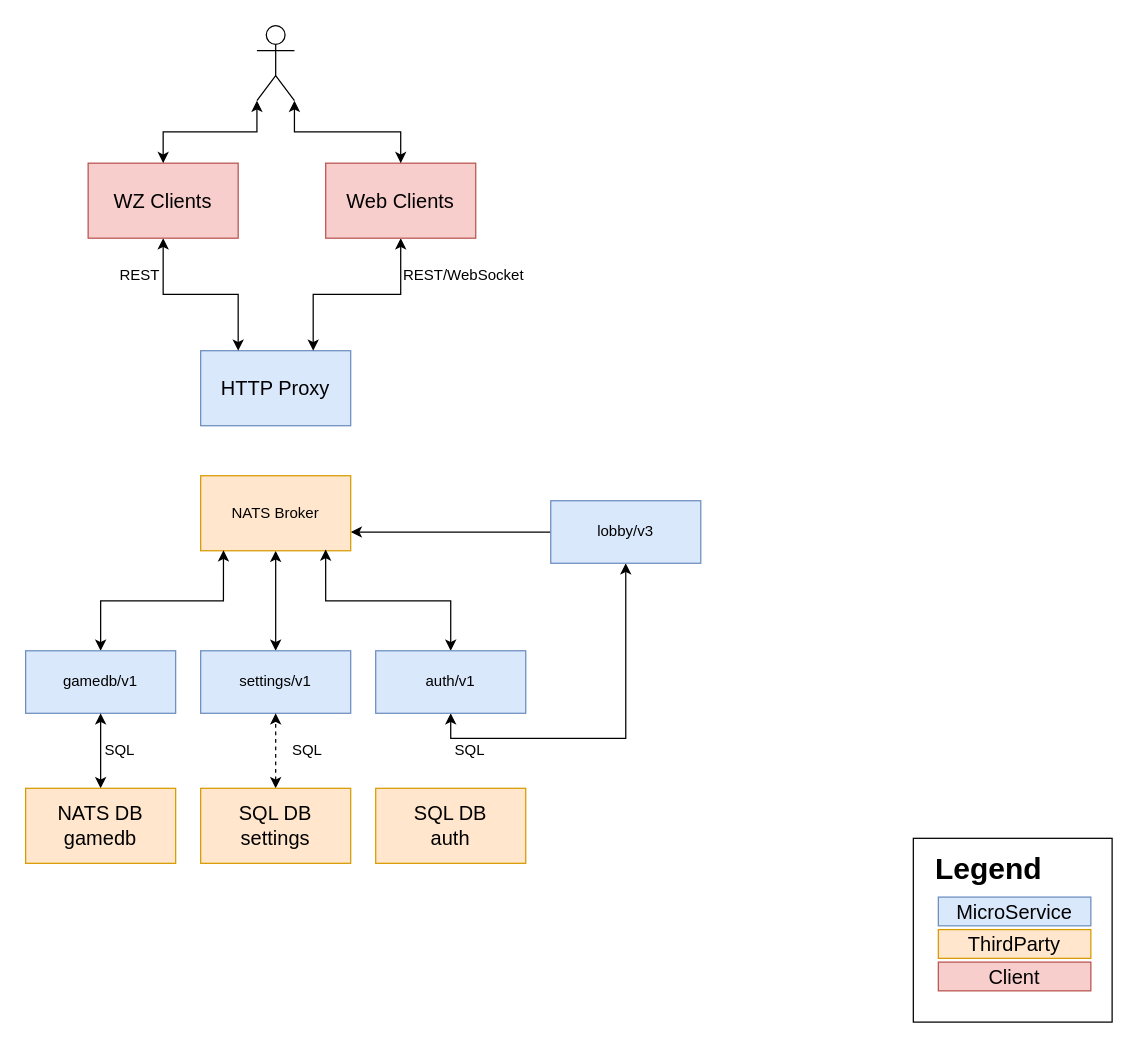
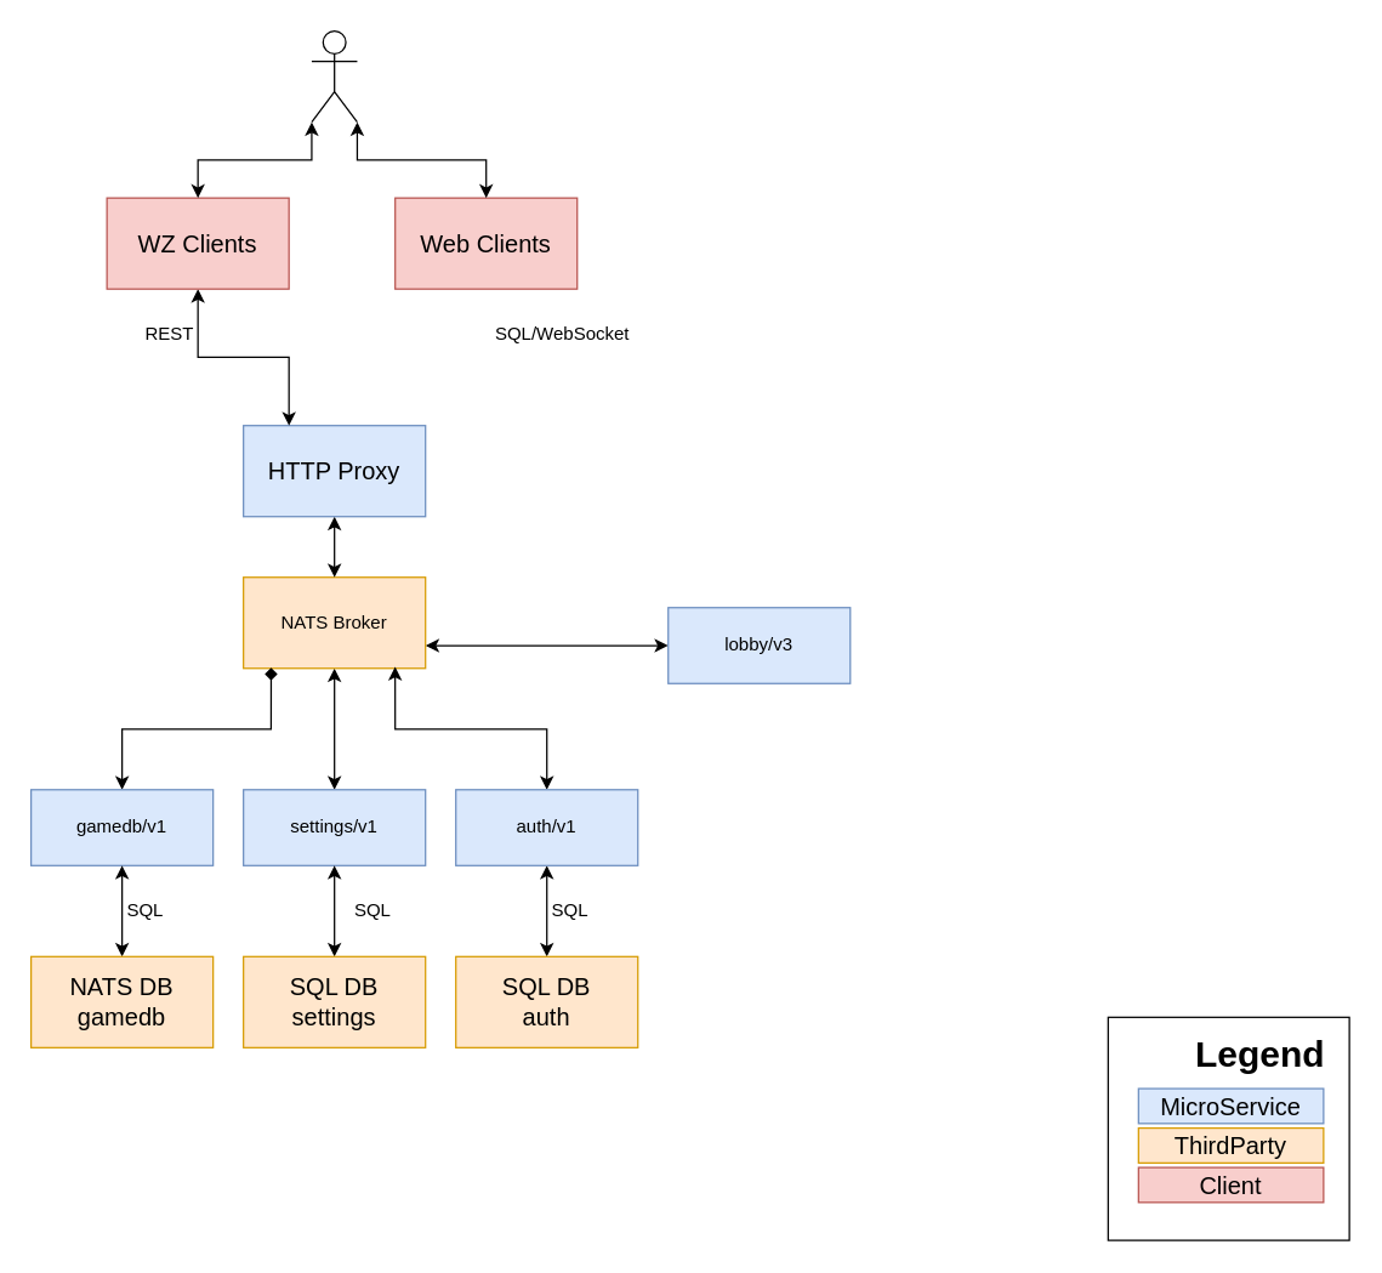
- <mxCell id="27" value="REST/WebSocket" style="text;html=1;align=center;verticalAlign=middle;resizable=0;points=[];autosize=1;strokeColor=none;fillColor=none;" parent="1" vertex="1"><mxGeometry x="315" y="210" width="110" height="20" as="geometry" /></mxCell>
+ <mxCell id="27" value="SQL/WebSocket" style="text;html=1;align=center;verticalAlign=middle;resizable=0;points=[];autosize=1;strokeColor=none;fillColor=none;" parent="1" vertex="1"><mxGeometry x="315" y="210" width="110" height="20" as="geometry" /></mxCell>
- <mxCell id="19" style="edgeStyle=orthogonalEdgeStyle;rounded=0;orthogonalLoop=1;jettySize=auto;html=1;exitX=0.5;exitY=1;exitDx=0;exitDy=0;entryX=0.75;entryY=0;entryDx=0;entryDy=0;fontSize=16;startArrow=classic;startFill=1;endArrow=classic;endFill=1;" parent="1" source="20" target="16" edge="1"><mxGeometry relative="1" as="geometry" /></mxCell>
+ <mxCell id="15" style="edgeStyle=orthogonalEdgeStyle;rounded=0;orthogonalLoop=1;jettySize=auto;html=1;exitX=0.5;exitY=1;exitDx=0;exitDy=0;fontSize=16;startArrow=classic;startFill=1;endArrow=classic;endFill=1;" parent="1" source="16" target="5" edge="1"><mxGeometry relative="1" as="geometry" /></mxCell>
- <mxCell id="3" style="edgeStyle=orthogonalEdgeStyle;rounded=0;orthogonalLoop=1;jettySize=auto;html=1;exitX=1;exitY=0.75;exitDx=0;exitDy=0;startArrow=classic;startFill=1;endArrow=none;" parent="1" source="5" target="31" edge="1"><mxGeometry relative="1" as="geometry" /></mxCell>
+ <mxCell id="3" style="edgeStyle=orthogonalEdgeStyle;rounded=0;orthogonalLoop=1;jettySize=auto;html=1;exitX=1;exitY=0.75;exitDx=0;exitDy=0;startArrow=classic;startFill=1;" parent="1" source="5" target="31" edge="1"><mxGeometry relative="1" as="geometry" /></mxCell>
- <mxCell id="6" style="edgeStyle=orthogonalEdgeStyle;rounded=0;orthogonalLoop=1;jettySize=auto;html=1;exitX=0.5;exitY=0;exitDx=0;exitDy=0;entryX=0.152;entryY=0.993;entryDx=0;entryDy=0;startArrow=classic;startFill=1;endArrow=classic;endFill=1;entryPerimeter=0;" parent="1" source="7" target="5" edge="1"><mxGeometry relative="1" as="geometry" /></mxCell>
+ <mxCell id="6" style="edgeStyle=orthogonalEdgeStyle;rounded=0;orthogonalLoop=1;jettySize=auto;html=1;exitX=0.5;exitY=0;exitDx=0;exitDy=0;entryX=0.152;entryY=0.993;entryDx=0;entryDy=0;startArrow=classic;startFill=1;endArrow=diamond;endFill=1;entryPerimeter=0;" parent="1" source="7" target="5" edge="1"><mxGeometry relative="1" as="geometry" /></mxCell>
- <mxCell id="13" style="edgeStyle=orthogonalEdgeStyle;rounded=0;orthogonalLoop=1;jettySize=auto;html=1;exitX=0.5;exitY=1;exitDx=0;exitDy=0;fontSize=16;startArrow=classic;startFill=1;endArrow=classic;endFill=1;" parent="1" source="14" target="31" edge="1"><mxGeometry relative="1" as="geometry" /></mxCell>
+ <mxCell id="13" style="edgeStyle=orthogonalEdgeStyle;rounded=0;orthogonalLoop=1;jettySize=auto;html=1;exitX=0.5;exitY=1;exitDx=0;exitDy=0;entryX=0.5;entryY=0;entryDx=0;entryDy=0;fontSize=16;startArrow=classic;startFill=1;endArrow=classic;endFill=1;" parent="1" source="14" target="23" edge="1"><mxGeometry relative="1" as="geometry" /></mxCell>
- <mxCell id="33" style="edgeStyle=orthogonalEdgeStyle;rounded=0;orthogonalLoop=1;jettySize=auto;html=1;exitX=0.5;exitY=0;exitDx=0;exitDy=0;entryX=0.5;entryY=1;entryDx=0;entryDy=0;startArrow=classic;startFill=1;dashed=1;" parent="1" source="34" target="32" edge="1"><mxGeometry relative="1" as="geometry" /></mxCell>
+ <mxCell id="33" style="edgeStyle=orthogonalEdgeStyle;rounded=0;orthogonalLoop=1;jettySize=auto;html=1;exitX=0.5;exitY=0;exitDx=0;exitDy=0;entryX=0.5;entryY=1;entryDx=0;entryDy=0;startArrow=classic;startFill=1;" parent="1" source="34" target="32" edge="1"><mxGeometry relative="1" as="geometry" /></mxCell>
- <mxCell id="8" value="&lt;b style=&quot;font-size: 24px;&quot;&gt;Legend&lt;/b&gt;" style="text;html=1;align=center;verticalAlign=middle;resizable=0;points=[];autosize=1;strokeColor=none;fillColor=none;fontSize=24;" parent="1" vertex="1"><mxGeometry x="740" y="680" width="100" height="30" as="geometry" /></mxCell>
+ <mxCell id="8" value="&lt;b style=&quot;font-size: 24px;&quot;&gt;Legend&lt;/b&gt;" style="text;html=1;align=center;verticalAlign=middle;resizable=0;points=[];autosize=1;strokeColor=none;fillColor=none;fontSize=24;" parent="1" vertex="1"><mxGeometry x="780" y="680" width="100" height="30" as="geometry" /></mxCell>
